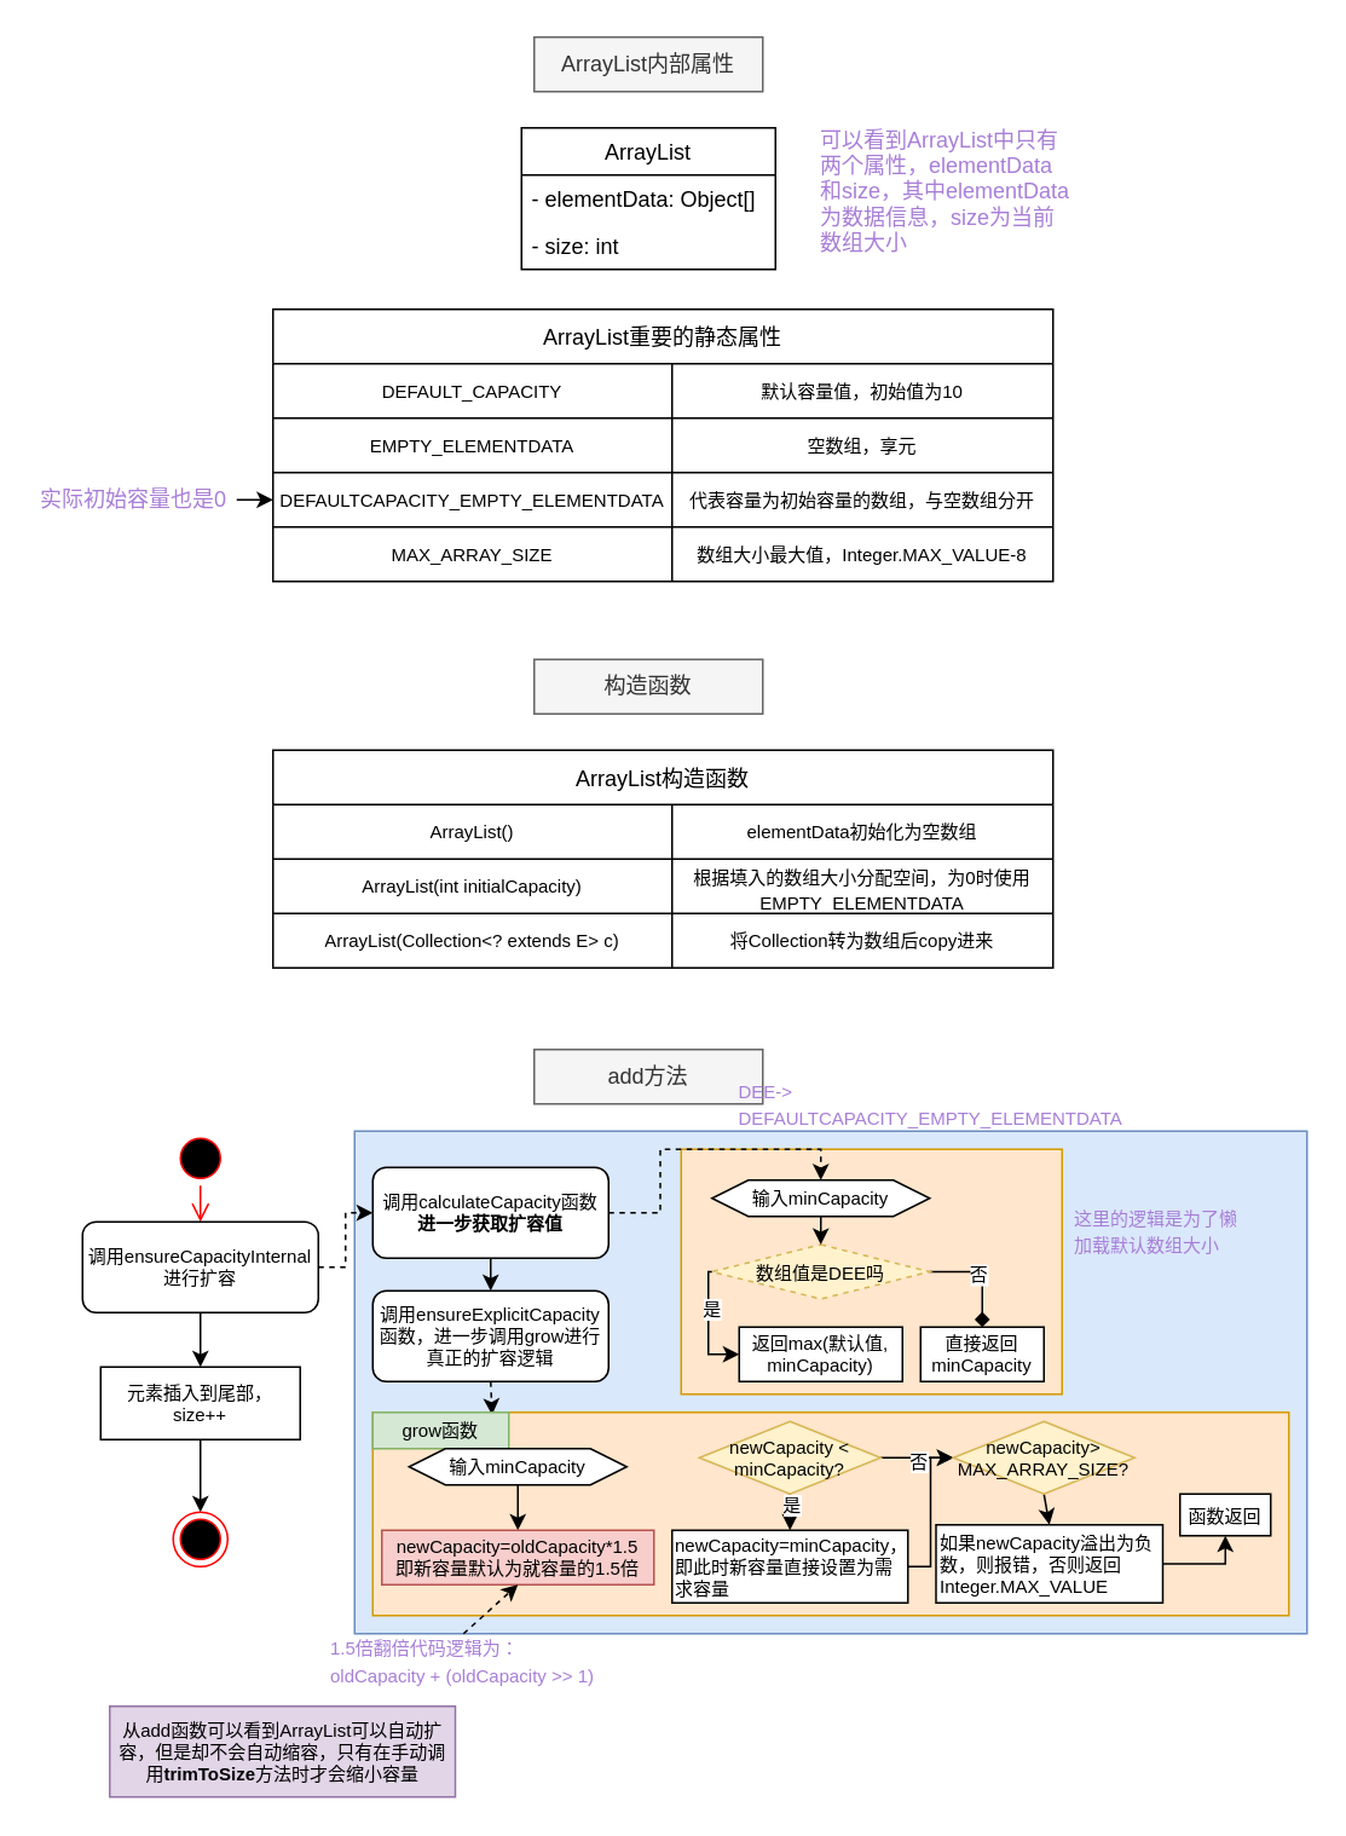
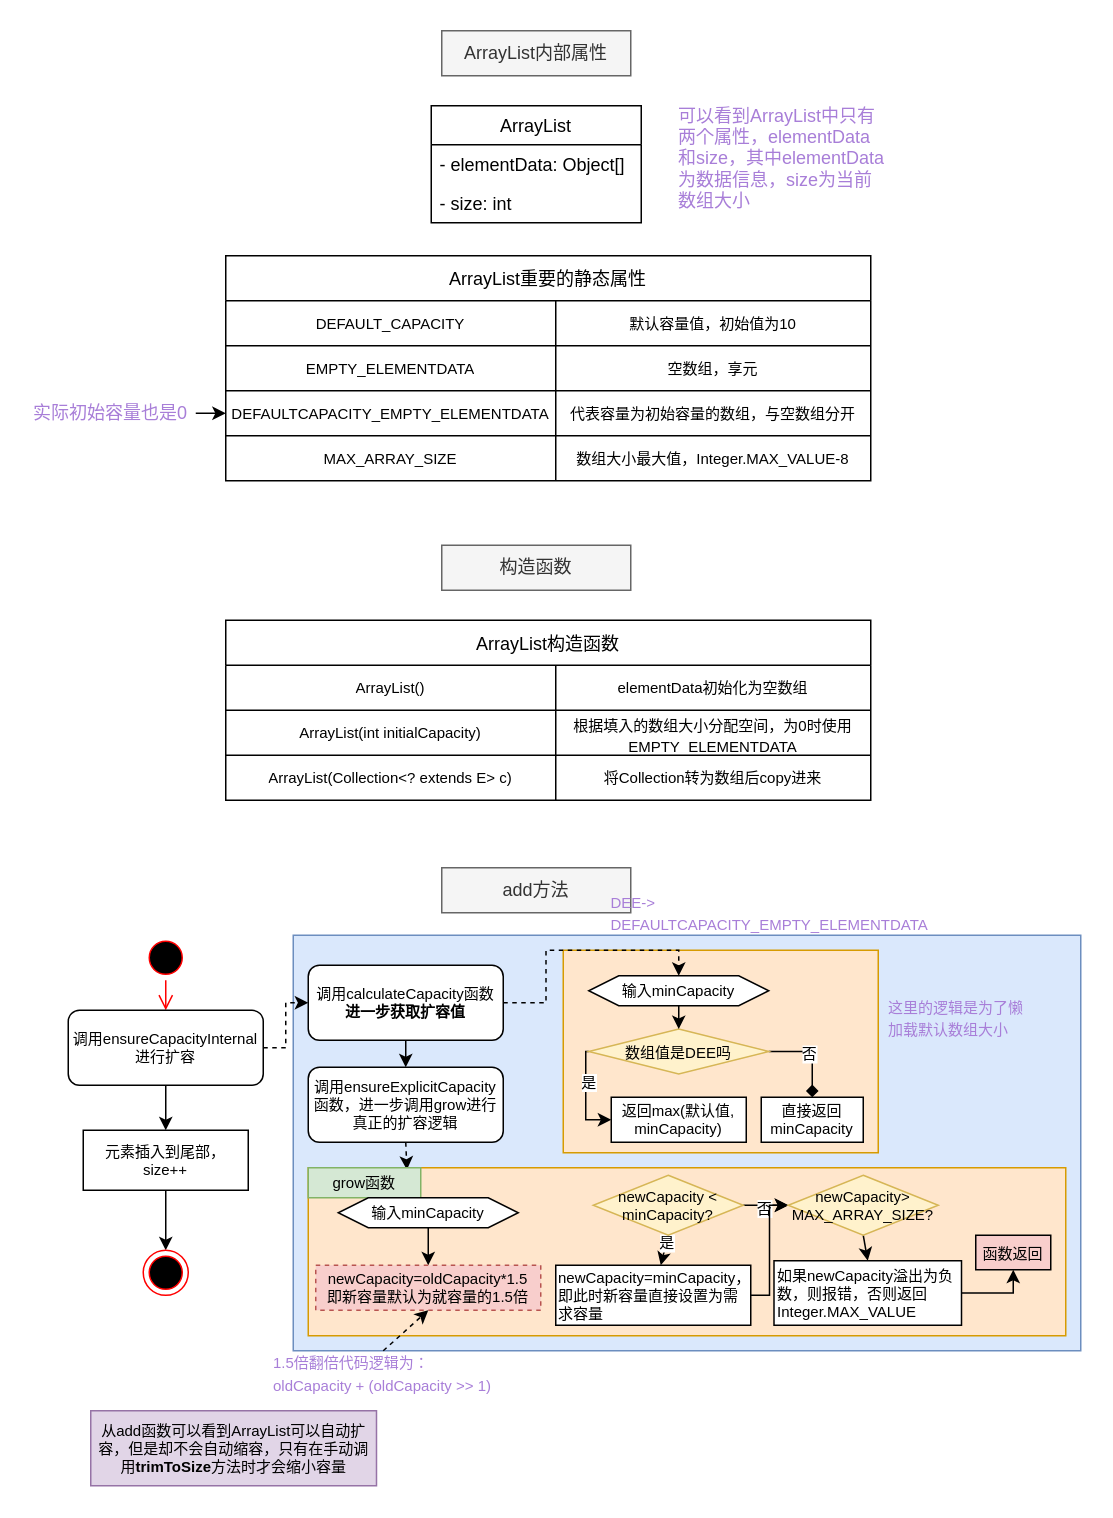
- <mxCell id="51" value="数组值是DEE吗" style="rhombus;whiteSpace=wrap;html=1;labelBackgroundColor=none;fontSize=10;fillColor=#fff2cc;strokeColor=#d6b656;dashed=1;" vertex="1" parent="1"><mxGeometry x="392" y="685.5" width="120" height="30" as="geometry" /></mxCell>
+ <mxCell id="51" value="数组值是DEE吗" style="rhombus;whiteSpace=wrap;html=1;labelBackgroundColor=none;fontSize=10;fillColor=#fff2cc;strokeColor=#d6b656;" vertex="1" parent="1"><mxGeometry x="392" y="685.5" width="120" height="30" as="geometry" /></mxCell>
- <mxCell id="68" value="newCapacity &amp;lt; minCapacity?" style="rhombus;whiteSpace=wrap;html=1;labelBackgroundColor=none;fontSize=10;fillColor=#fff2cc;strokeColor=#d6b656;" vertex="1" parent="1"><mxGeometry x="385" y="783" width="100" height="40" as="geometry" /></mxCell>
+ <mxCell id="68" value="newCapacity &amp;lt; minCapacity?" style="rhombus;whiteSpace=wrap;html=1;labelBackgroundColor=none;fontSize=10;fillColor=#fff2cc;strokeColor=#d6b656;" vertex="1" parent="1"><mxGeometry x="395" y="783" width="100" height="40" as="geometry" /></mxCell>
- <mxCell id="75" value="函数返回" style="rounded=0;whiteSpace=wrap;html=1;labelBackgroundColor=none;fontSize=10;align=center;" vertex="1" parent="1"><mxGeometry x="650" y="823" width="50" height="23" as="geometry" /></mxCell>
+ <mxCell id="75" value="函数返回" style="rounded=0;whiteSpace=wrap;html=1;labelBackgroundColor=none;fontSize=10;align=center;fillColor=#f8cecc;" vertex="1" parent="1"><mxGeometry x="650" y="823" width="50" height="23" as="geometry" /></mxCell>
- <mxCell id="63" value="newCapacity=oldCapacity*1.5&lt;br&gt;即新容量默认为就容量的1.5倍" style="rounded=0;whiteSpace=wrap;html=1;labelBackgroundColor=none;fontSize=10;fillColor=#f8cecc;strokeColor=#b85450;" vertex="1" parent="1"><mxGeometry x="210" y="843" width="150" height="30" as="geometry" /></mxCell>
+ <mxCell id="63" value="newCapacity=oldCapacity*1.5&lt;br&gt;即新容量默认为就容量的1.5倍" style="rounded=0;whiteSpace=wrap;html=1;labelBackgroundColor=none;fontSize=10;fillColor=#f8cecc;strokeColor=#b85450;dashed=1;" vertex="1" parent="1"><mxGeometry x="210" y="843" width="150" height="30" as="geometry" /></mxCell>
